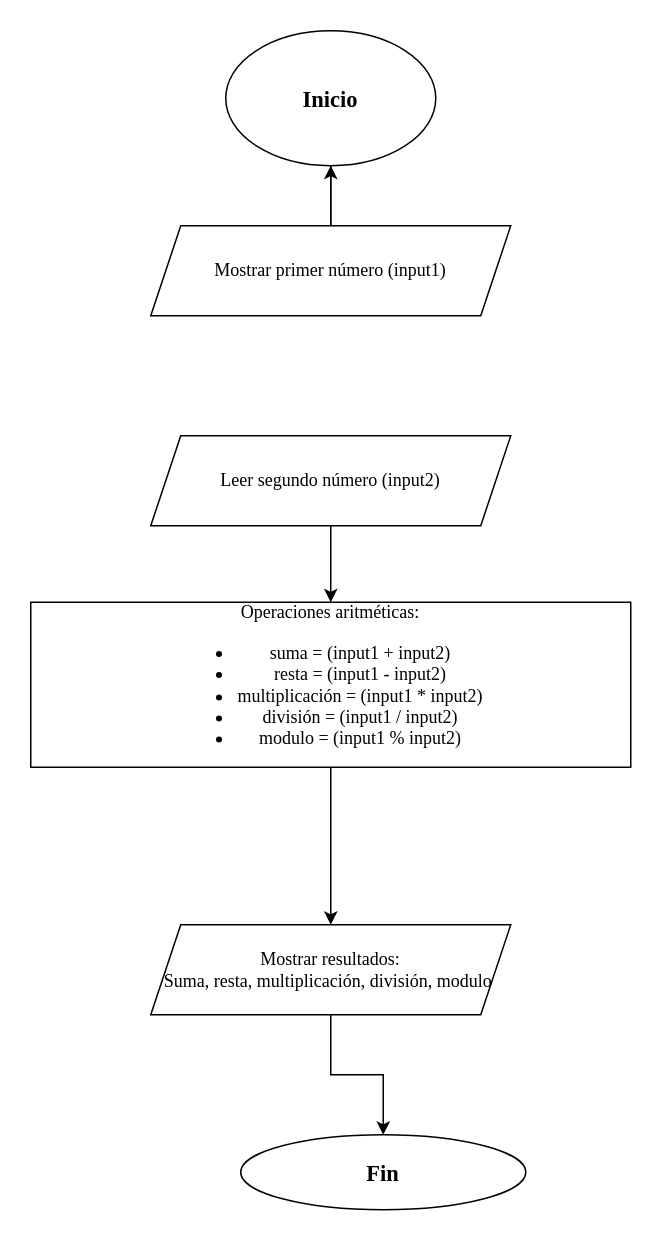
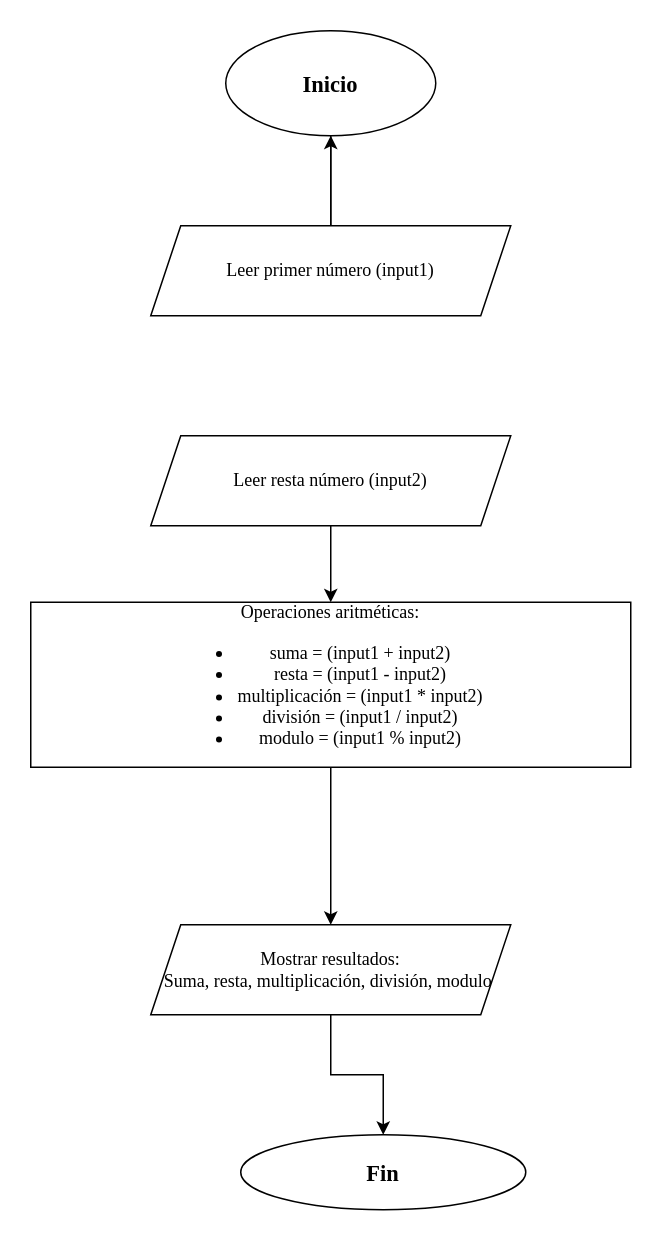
- <mxCell id="2" value="&lt;h2&gt;&lt;font face=&quot;Tahoma&quot; style=&quot;font-size: 15px&quot;&gt;Inicio&lt;/font&gt;&lt;/h2&gt;" style="ellipse;whiteSpace=wrap;html=1;" vertex="1" parent="1"><mxGeometry x="150" y="20" width="140" height="90" as="geometry" /></mxCell>
+ <mxCell id="2" value="&lt;h2&gt;&lt;font face=&quot;Tahoma&quot; style=&quot;font-size: 15px&quot;&gt;Inicio&lt;/font&gt;&lt;/h2&gt;" style="ellipse;whiteSpace=wrap;html=1;" vertex="1" parent="1"><mxGeometry x="150" y="20" width="140" height="70" as="geometry" /></mxCell>
- <mxCell id="5" value="Mostrar primer número (input1)" style="shape=parallelogram;perimeter=parallelogramPerimeter;whiteSpace=wrap;html=1;fixedSize=1;fontFamily=Tahoma;" vertex="1" parent="1"><mxGeometry x="100" y="150" width="240" height="60" as="geometry" /></mxCell>
+ <mxCell id="5" value="Leer primer número (input1)" style="shape=parallelogram;perimeter=parallelogramPerimeter;whiteSpace=wrap;html=1;fixedSize=1;fontFamily=Tahoma;" vertex="1" parent="1"><mxGeometry x="100" y="150" width="240" height="60" as="geometry" /></mxCell>
- <mxCell id="7" value="Leer segundo número (input2)" style="shape=parallelogram;perimeter=parallelogramPerimeter;whiteSpace=wrap;html=1;fixedSize=1;fontFamily=Tahoma;" vertex="1" parent="1"><mxGeometry x="100" y="290" width="240" height="60" as="geometry" /></mxCell>
+ <mxCell id="7" value="Leer resta número (input2)" style="shape=parallelogram;perimeter=parallelogramPerimeter;whiteSpace=wrap;html=1;fixedSize=1;fontFamily=Tahoma;" vertex="1" parent="1"><mxGeometry x="100" y="290" width="240" height="60" as="geometry" /></mxCell>
